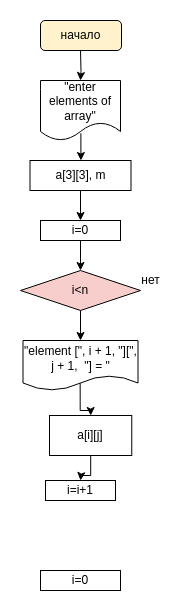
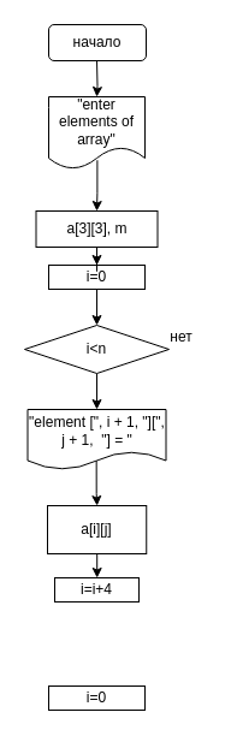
- <mxCell id="14" value="начало" style="rounded=1;whiteSpace=wrap;html=1;fillColor=#fff2cc;" vertex="1" parent="1"><mxGeometry x="40" y="20" width="81" height="30" as="geometry" /></mxCell>
+ <mxCell id="14" value="начало" style="rounded=1;whiteSpace=wrap;html=1;" vertex="1" parent="1"><mxGeometry x="40" y="20" width="81" height="30" as="geometry" /></mxCell>
- <mxCell id="13" value="a[3][3], m" style="whiteSpace=wrap;html=1;" vertex="1" parent="1"><mxGeometry x="29.5" y="160" width="101" height="30" as="geometry" /></mxCell>
+ <mxCell id="13" value="a[3][3], m" style="whiteSpace=wrap;html=1;" vertex="1" parent="1"><mxGeometry x="29.5" y="175" width="101" height="30" as="geometry" /></mxCell>
- <mxCell id="5" value="i&amp;lt;n" style="rhombus;whiteSpace=wrap;html=1;rounded=0;fillColor=#f8cecc;" vertex="1" parent="1"><mxGeometry x="20" y="270" width="120" height="40" as="geometry" /></mxCell>
+ <mxCell id="5" value="i&amp;lt;n" style="rhombus;whiteSpace=wrap;html=1;rounded=0;" vertex="1" parent="1"><mxGeometry x="20" y="270" width="120" height="40" as="geometry" /></mxCell>
- <mxCell id="18" value="a[i][j]" style="whiteSpace=wrap;html=1;" vertex="1" parent="1"><mxGeometry x="49" y="415" width="82.25" height="40" as="geometry" /></mxCell>
+ <mxCell id="18" value="a[i][j]" style="whiteSpace=wrap;html=1;" vertex="1" parent="1"><mxGeometry x="39" y="420" width="82.25" height="40" as="geometry" /></mxCell>
- <mxCell id="8" value="i=i+1" style="rounded=0;whiteSpace=wrap;html=1;" vertex="1" parent="1"><mxGeometry x="45" y="480" width="70" height="20" as="geometry" /></mxCell>
+ <mxCell id="8" value="i=i+4" style="rounded=0;whiteSpace=wrap;html=1;" vertex="1" parent="1"><mxGeometry x="45" y="480" width="70" height="20" as="geometry" /></mxCell>
